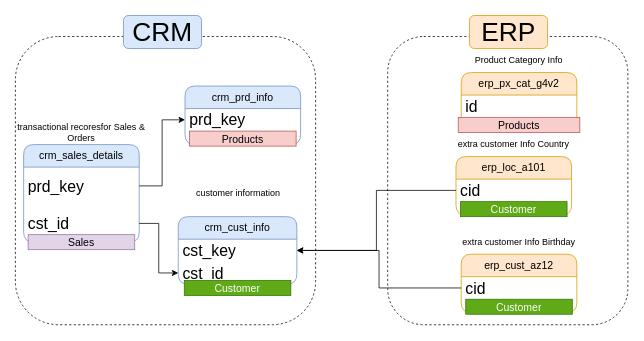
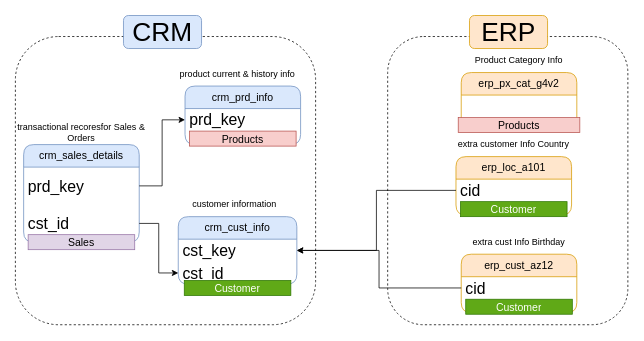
+ <mxCell id="11" value="product current &amp;amp; history info" style="rounded=0;whiteSpace=wrap;html=1;dashed=1;fillColor=none;strokeColor=none;" parent="1" vertex="1"><mxGeometry x="228" y="82" width="176" height="32" as="geometry" /></mxCell>
- <mxCell id="25" value="id" style="text;strokeColor=none;fillColor=none;align=left;verticalAlign=middle;spacingLeft=4;spacingRight=4;overflow=hidden;points=[[0,0.5],[1,0.5]];portConstraint=eastwest;rotatable=0;whiteSpace=wrap;html=1;fontSize=21;" parent="1" vertex="1"><mxGeometry x="614" y="126" width="140" height="30" as="geometry" /></mxCell>
- <mxCell id="5" value="customer information" style="rounded=0;whiteSpace=wrap;html=1;dashed=1;fillColor=none;strokeColor=none;" parent="1" vertex="1"><mxGeometry x="229" y="241" width="176" height="32" as="geometry" /></mxCell>
+ <mxCell id="5" value="customer information" style="rounded=0;whiteSpace=wrap;html=1;dashed=1;fillColor=none;strokeColor=none;" parent="1" vertex="1"><mxGeometry x="224" y="256" width="176" height="32" as="geometry" /></mxCell>
- <mxCell id="16" value="extra customer Info Birthday" style="rounded=0;whiteSpace=wrap;html=1;dashed=1;fillColor=none;strokeColor=none;" parent="1" vertex="1"><mxGeometry x="603" y="306" width="176" height="32" as="geometry" /></mxCell>
+ <mxCell id="16" value="extra cust Info Birthday" style="rounded=0;whiteSpace=wrap;html=1;dashed=1;fillColor=none;strokeColor=none;" parent="1" vertex="1"><mxGeometry x="603" y="306" width="176" height="32" as="geometry" /></mxCell>
